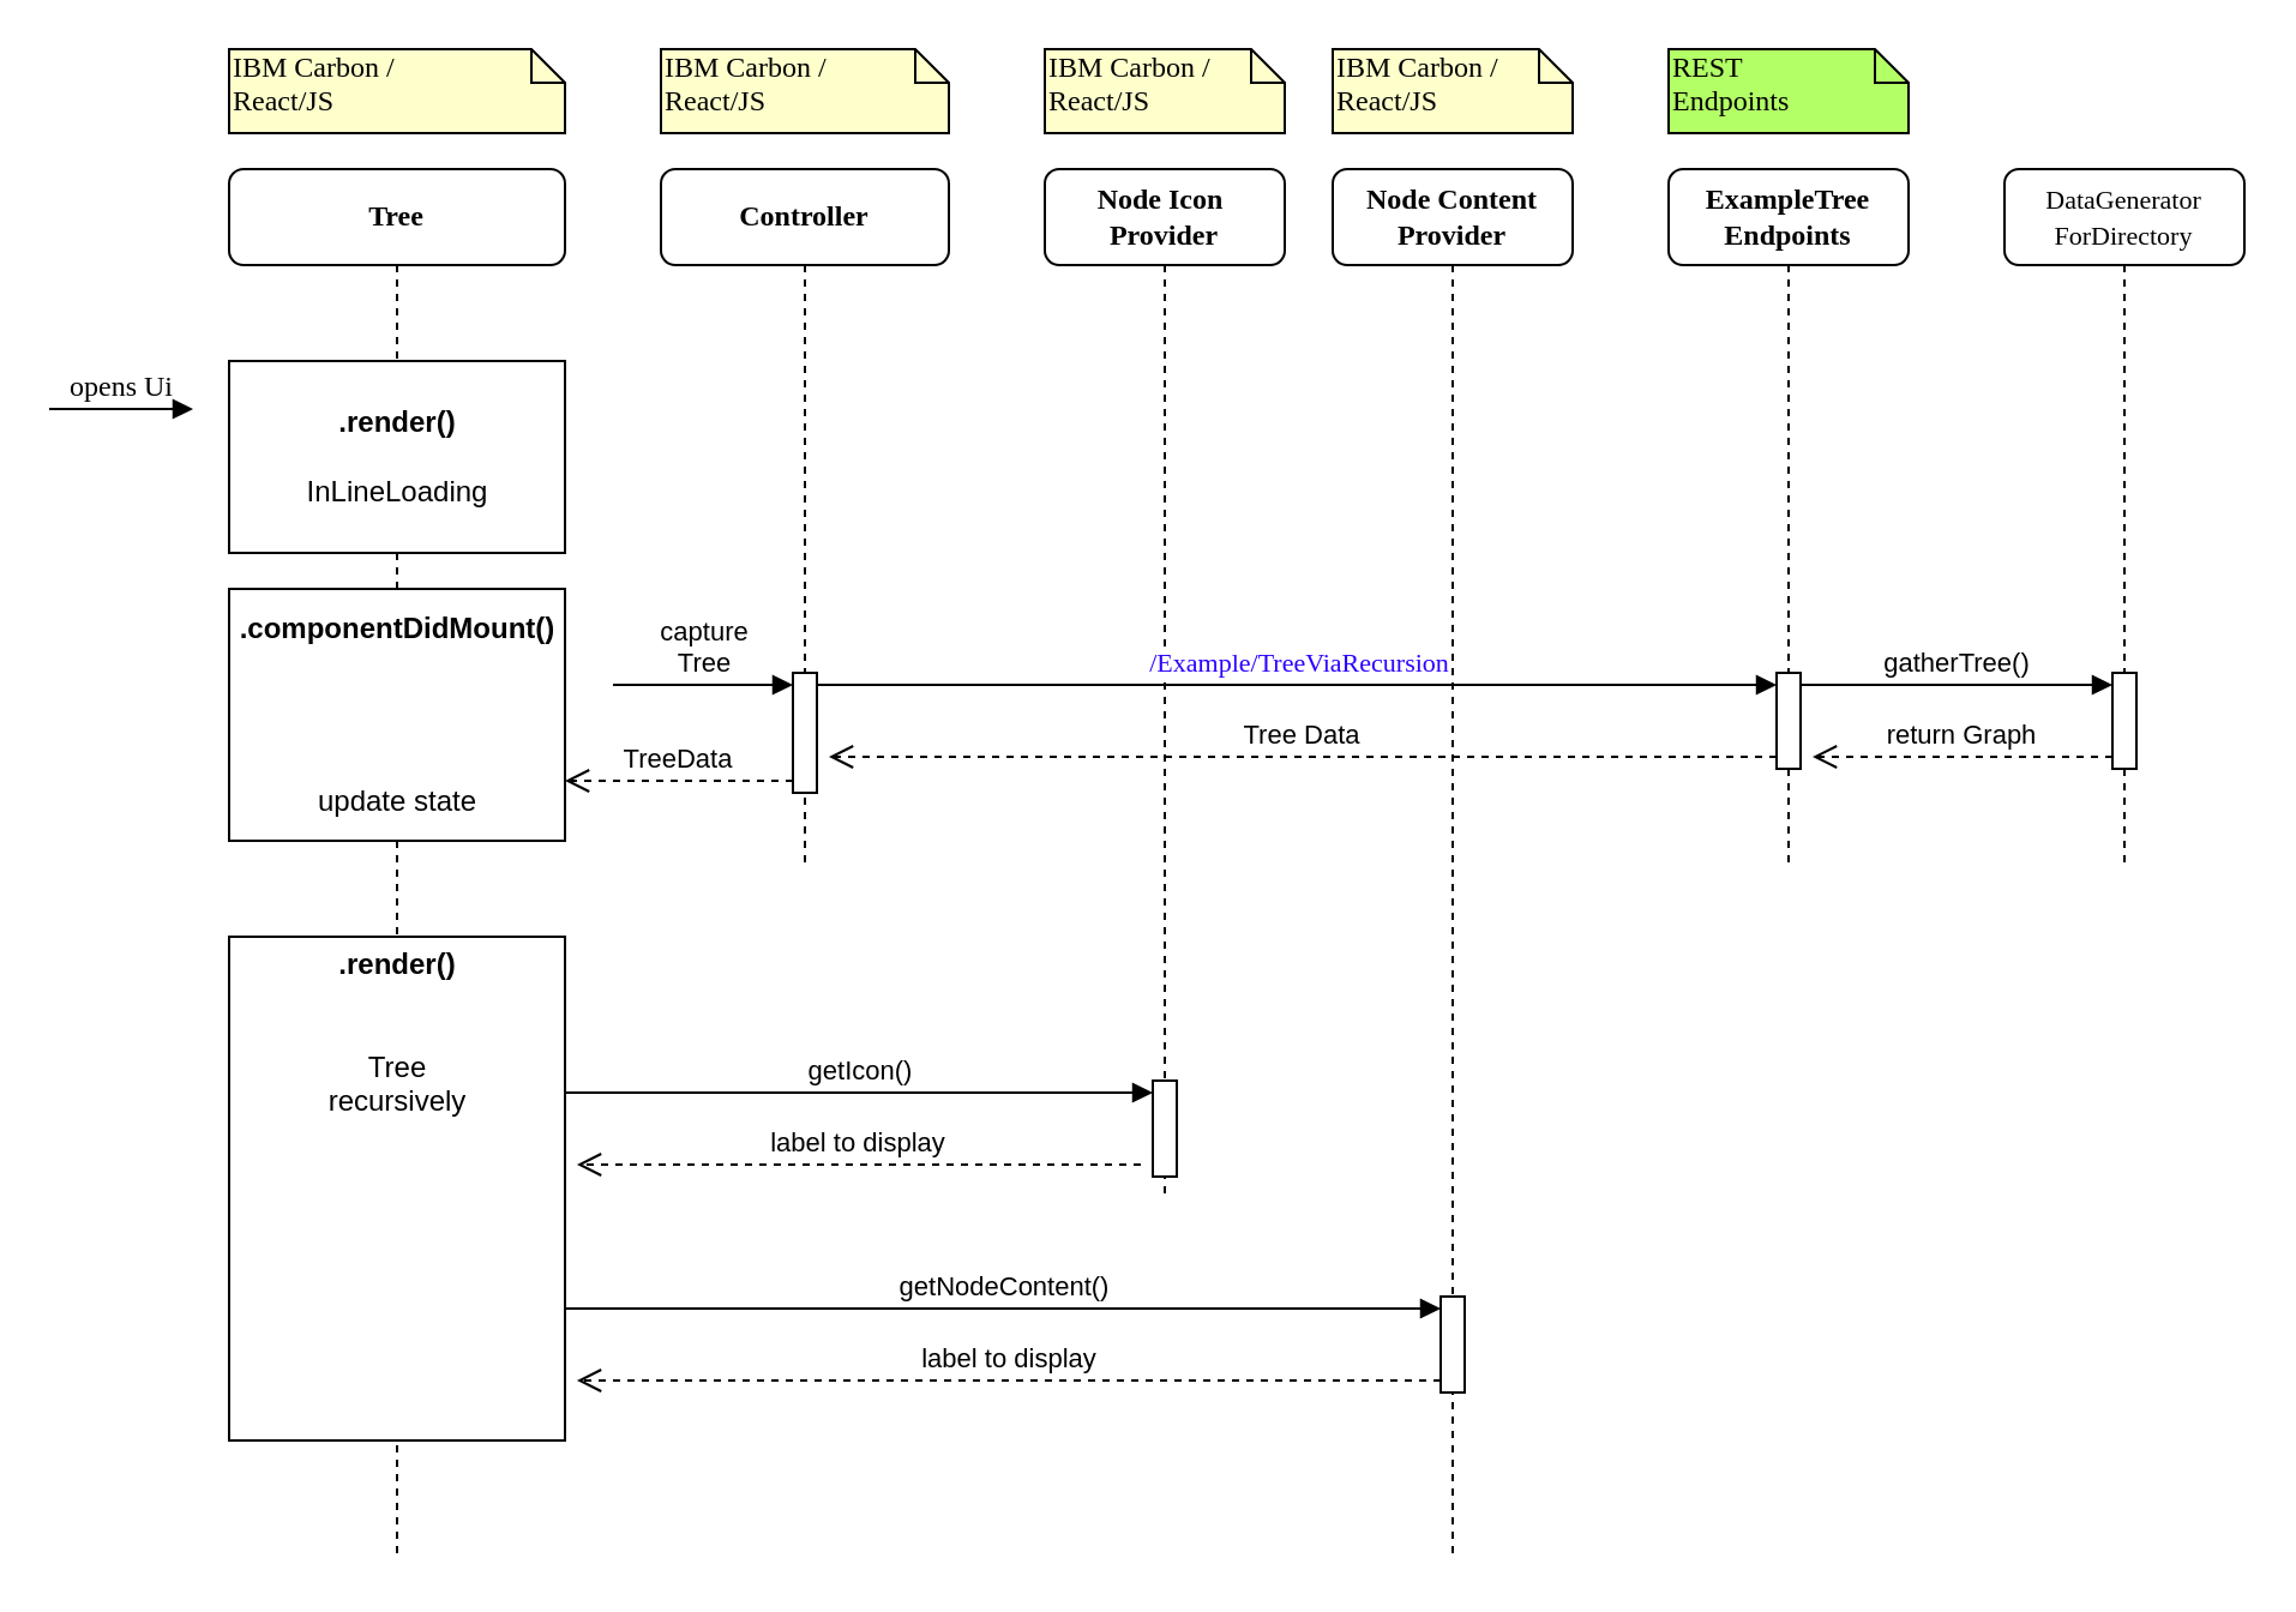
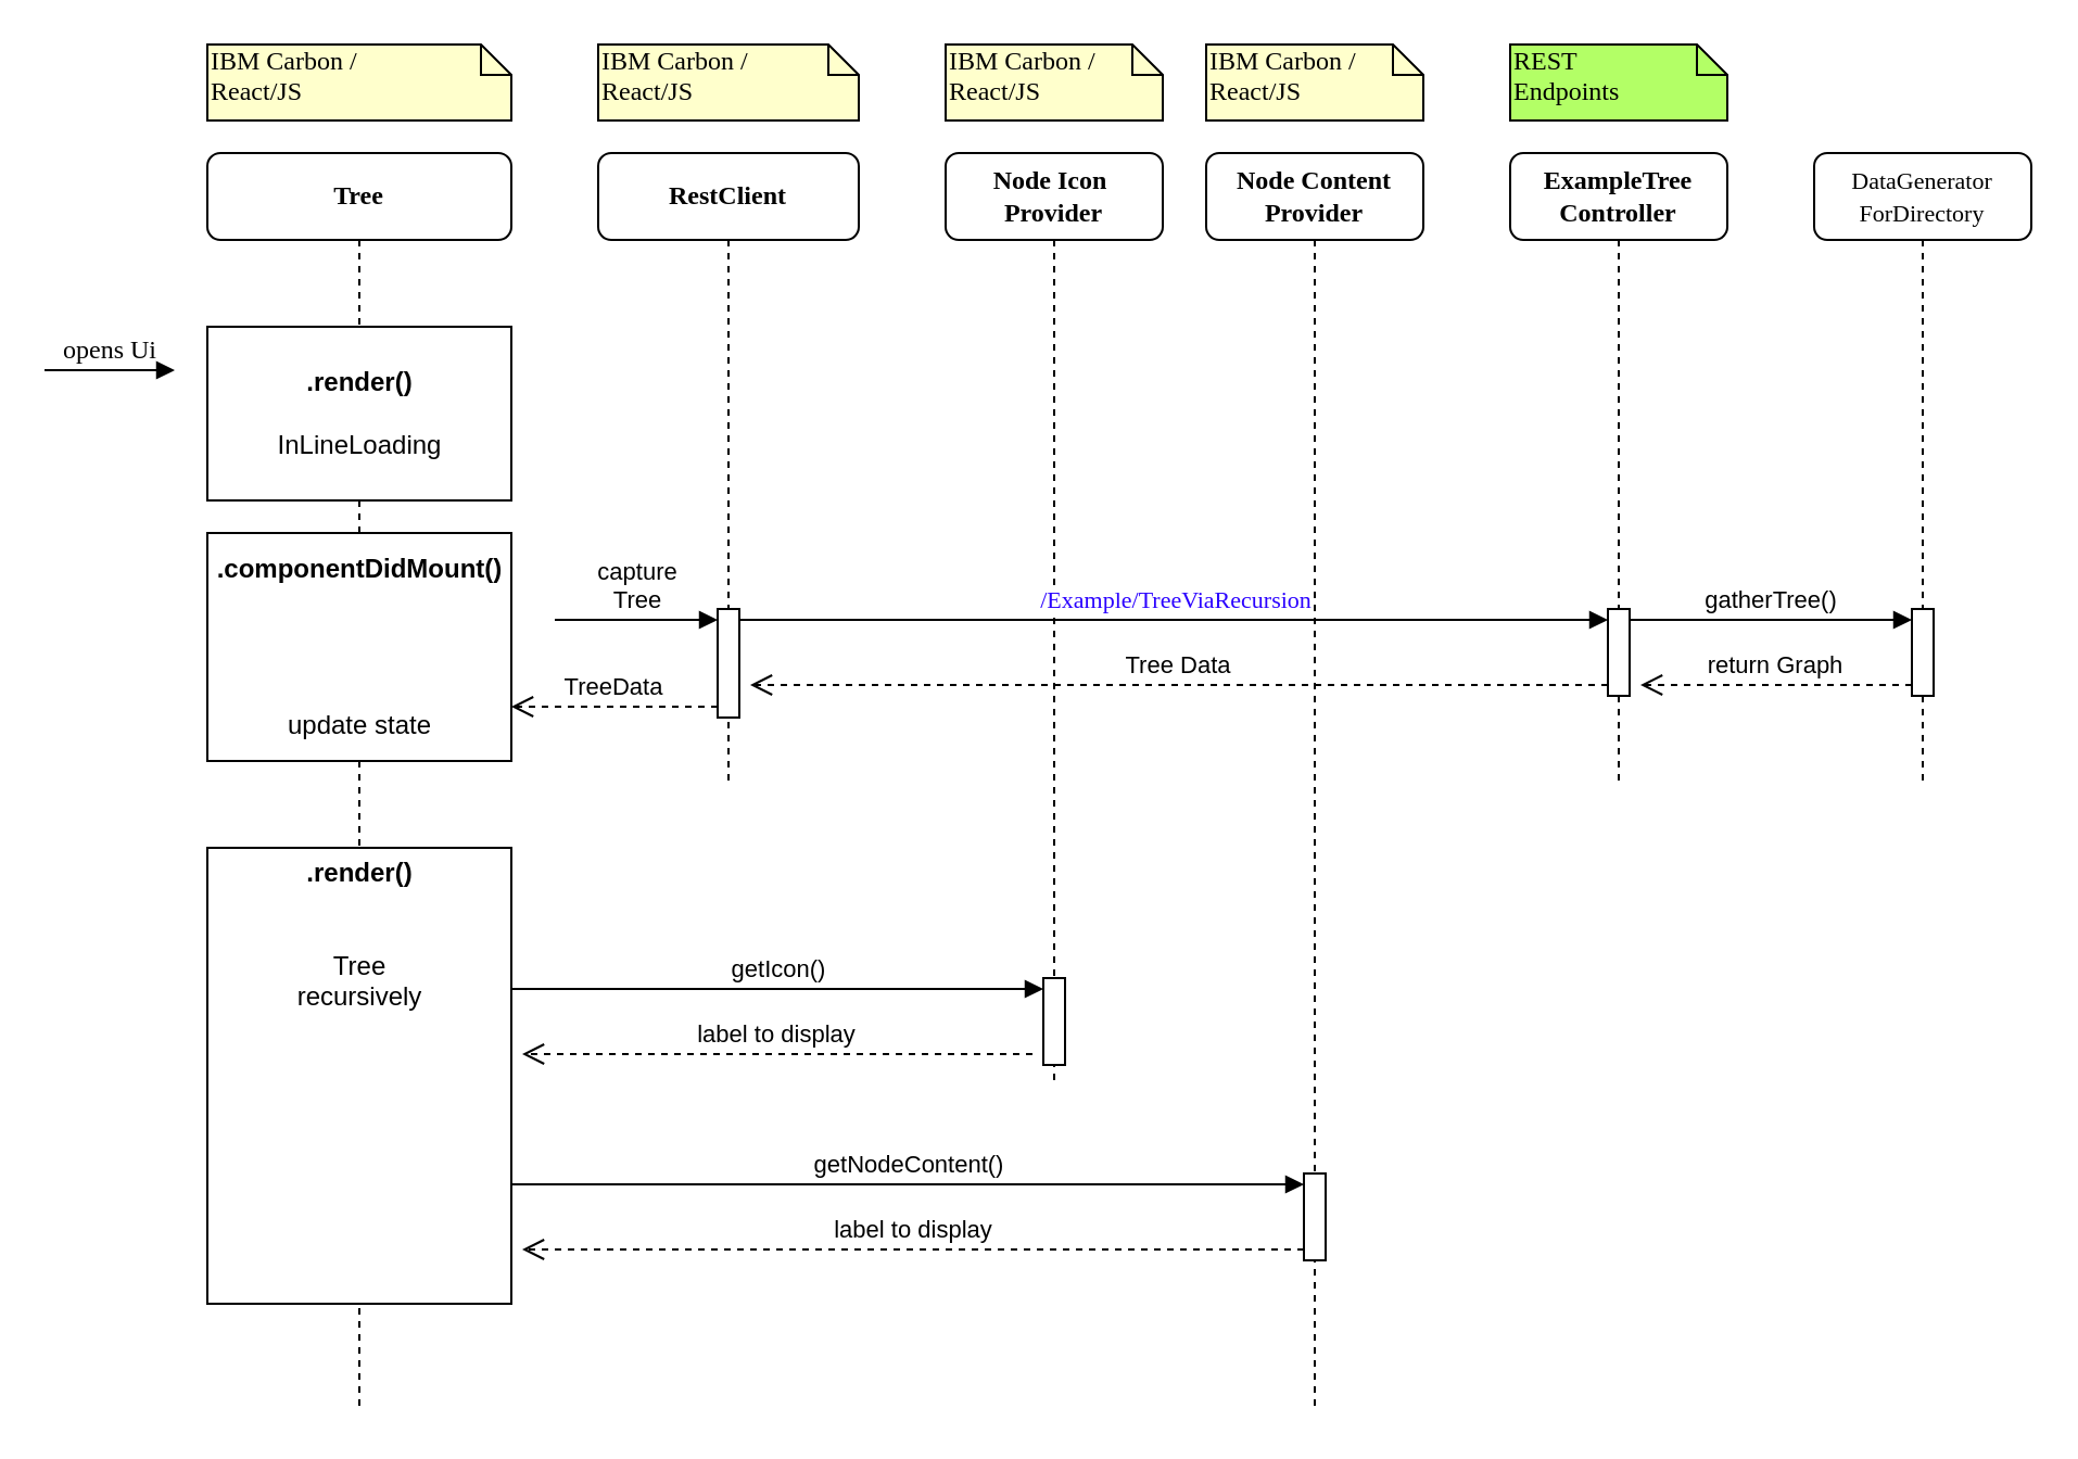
- <mxCell id="2" value="&lt;b&gt;Controller&lt;/b&gt;" style="shape=umlLifeline;perimeter=lifelinePerimeter;whiteSpace=wrap;html=1;container=1;collapsible=0;recursiveResize=0;outlineConnect=0;rounded=1;shadow=0;comic=0;labelBackgroundColor=none;strokeWidth=1;fontFamily=Verdana;fontSize=12;align=center;" parent="1" vertex="1"><mxGeometry x="275" y="70" width="120" height="290" as="geometry" /></mxCell>
+ <mxCell id="2" value="&lt;b&gt;RestClient&lt;/b&gt;" style="shape=umlLifeline;perimeter=lifelinePerimeter;whiteSpace=wrap;html=1;container=1;collapsible=0;recursiveResize=0;outlineConnect=0;rounded=1;shadow=0;comic=0;labelBackgroundColor=none;strokeWidth=1;fontFamily=Verdana;fontSize=12;align=center;" parent="1" vertex="1"><mxGeometry x="275" y="70" width="120" height="290" as="geometry" /></mxCell>
- <mxCell id="6" value="&lt;b&gt;ExampleTree&lt;br&gt;Endpoints&lt;/b&gt;" style="shape=umlLifeline;perimeter=lifelinePerimeter;whiteSpace=wrap;html=1;container=1;collapsible=0;recursiveResize=0;outlineConnect=0;rounded=1;shadow=0;comic=0;labelBackgroundColor=none;strokeWidth=1;fontFamily=Verdana;fontSize=12;align=center;" parent="1" vertex="1"><mxGeometry x="695" y="70" width="100" height="290" as="geometry" /></mxCell>
+ <mxCell id="6" value="&lt;b&gt;ExampleTree&lt;br&gt;Controller&lt;/b&gt;" style="shape=umlLifeline;perimeter=lifelinePerimeter;whiteSpace=wrap;html=1;container=1;collapsible=0;recursiveResize=0;outlineConnect=0;rounded=1;shadow=0;comic=0;labelBackgroundColor=none;strokeWidth=1;fontFamily=Verdana;fontSize=12;align=center;" parent="1" vertex="1"><mxGeometry x="695" y="70" width="100" height="290" as="geometry" /></mxCell>
